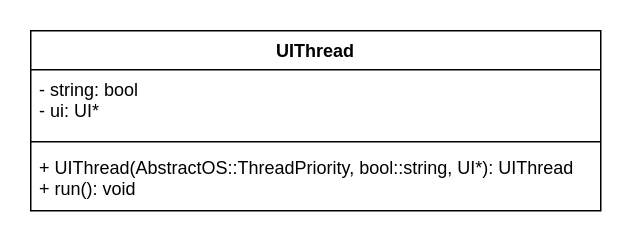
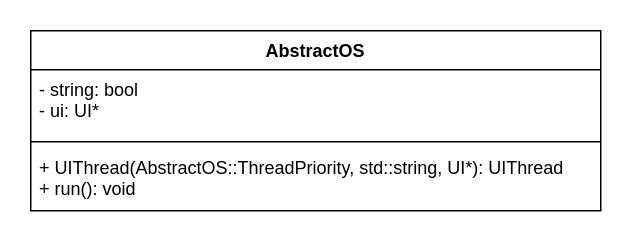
- <mxCell id="2" value="UIThread" style="swimlane;fontStyle=1;align=center;verticalAlign=top;childLayout=stackLayout;horizontal=1;startSize=26;horizontalStack=0;resizeParent=1;resizeParentMax=0;resizeLast=0;collapsible=1;marginBottom=0;whiteSpace=wrap;html=1;" vertex="1" parent="1"><mxGeometry x="20" y="20" width="380" height="120" as="geometry" /></mxCell>
+ <mxCell id="2" value="AbstractOS" style="swimlane;fontStyle=1;align=center;verticalAlign=top;childLayout=stackLayout;horizontal=1;startSize=26;horizontalStack=0;resizeParent=1;resizeParentMax=0;resizeLast=0;collapsible=1;marginBottom=0;whiteSpace=wrap;html=1;" vertex="1" parent="1"><mxGeometry x="20" y="20" width="380" height="120" as="geometry" /></mxCell>
- <mxCell id="5" value="+ UIThread(AbstractOS::ThreadPriority, bool::string, UI*): UIThread&lt;br&gt;+ run(): void" style="text;strokeColor=none;fillColor=none;align=left;verticalAlign=top;spacingLeft=4;spacingRight=4;overflow=hidden;rotatable=0;points=[[0,0.5],[1,0.5]];portConstraint=eastwest;whiteSpace=wrap;html=1;" vertex="1" parent="2"><mxGeometry y="78" width="380" height="42" as="geometry" /></mxCell>
+ <mxCell id="5" value="+ UIThread(AbstractOS::ThreadPriority, std::string, UI*): UIThread&lt;br&gt;+ run(): void" style="text;strokeColor=none;fillColor=none;align=left;verticalAlign=top;spacingLeft=4;spacingRight=4;overflow=hidden;rotatable=0;points=[[0,0.5],[1,0.5]];portConstraint=eastwest;whiteSpace=wrap;html=1;" vertex="1" parent="2"><mxGeometry y="78" width="380" height="42" as="geometry" /></mxCell>
